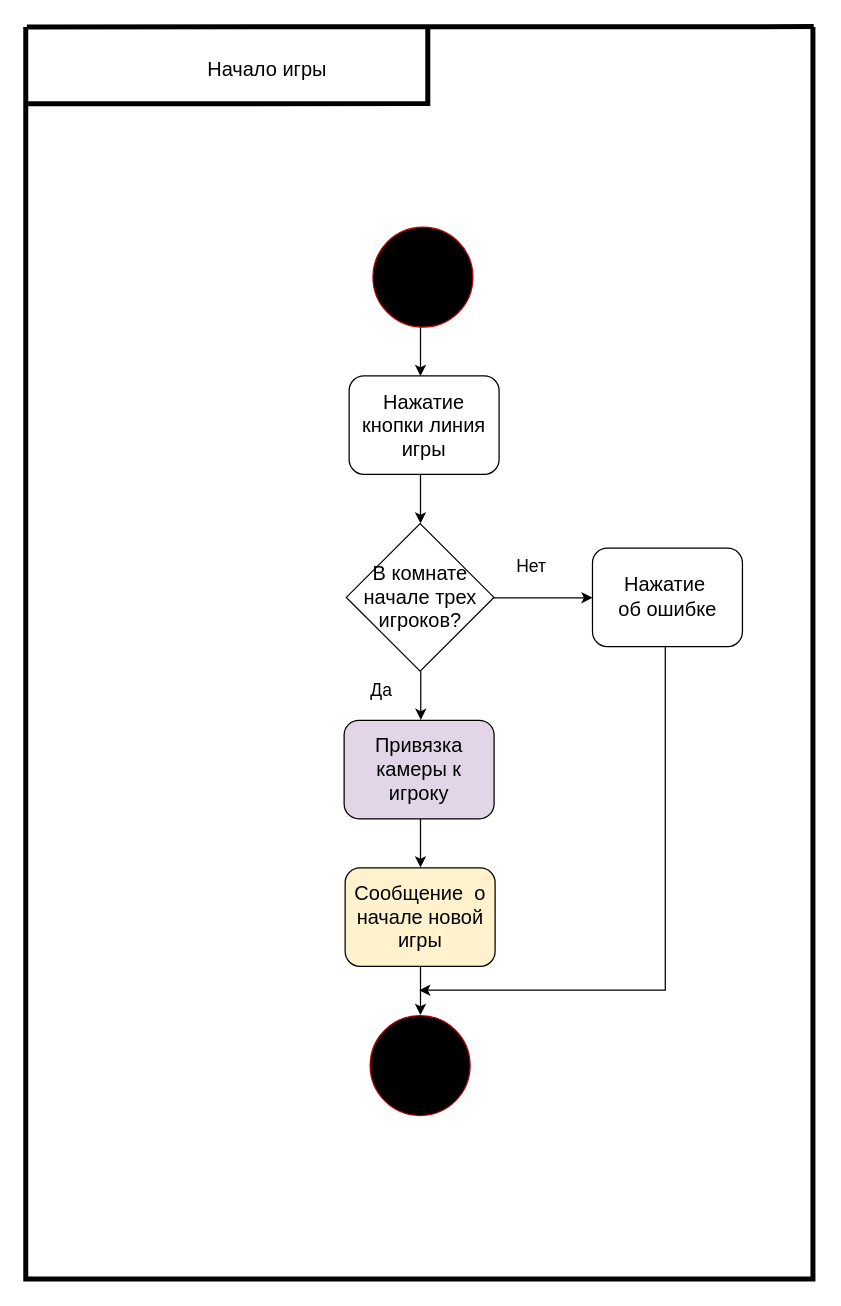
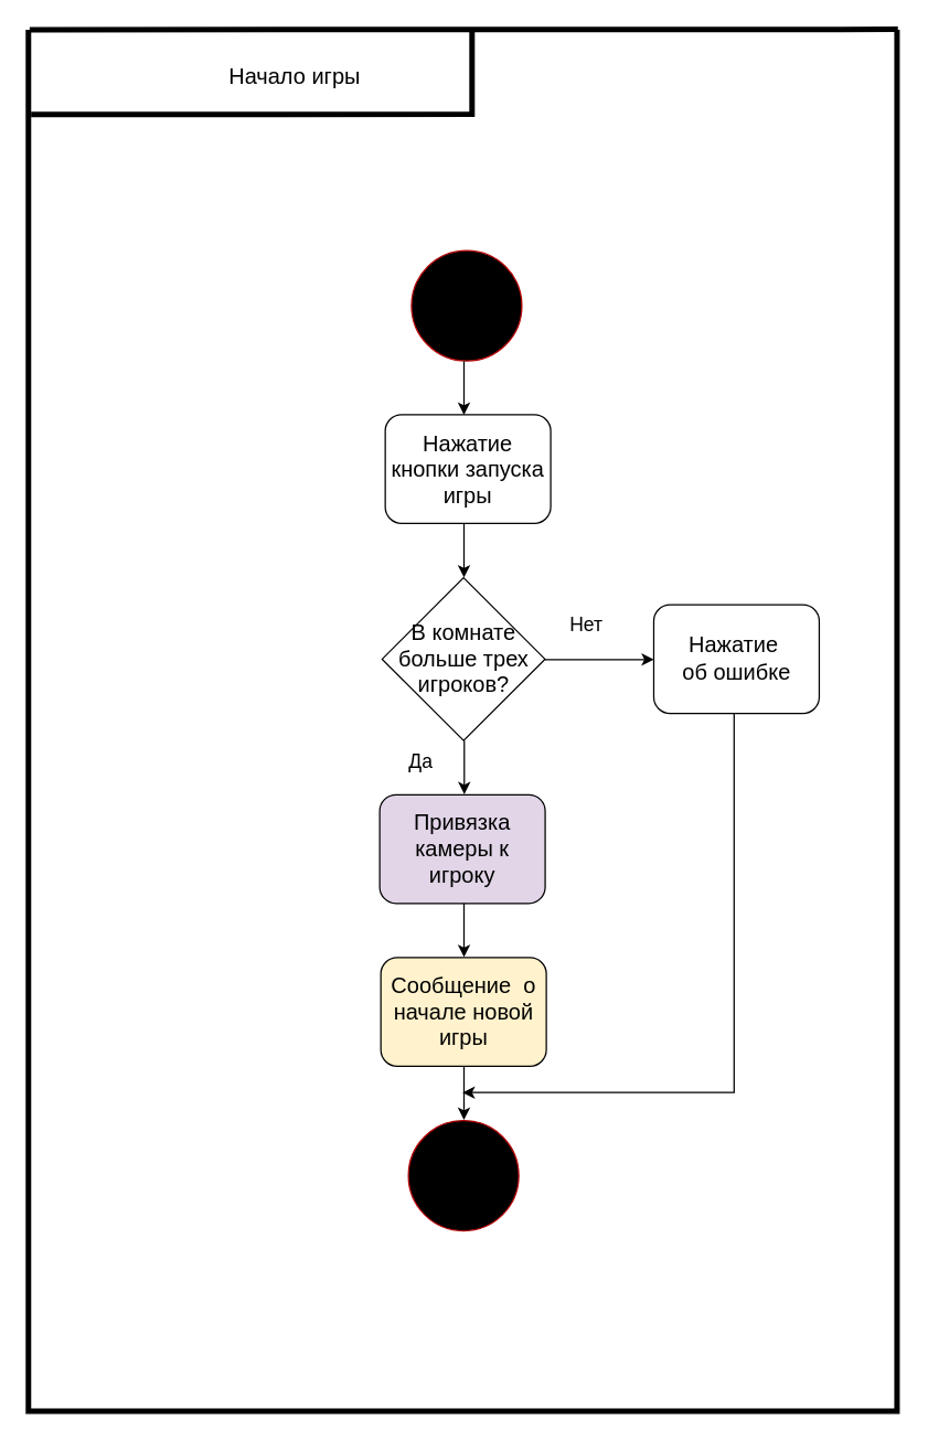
- <mxCell id="4" value="Нажатие кнопки линия игры" style="rounded=1;whiteSpace=wrap;html=1;fontSize=16;" vertex="1" parent="1"><mxGeometry x="278.89" y="300.32" width="120" height="78.74" as="geometry" /></mxCell>
+ <mxCell id="4" value="Нажатие кнопки запуска игры" style="rounded=1;whiteSpace=wrap;html=1;fontSize=16;" vertex="1" parent="1"><mxGeometry x="278.89" y="300.32" width="120" height="78.74" as="geometry" /></mxCell>
- <mxCell id="5" value="В комнате начале трех игроков?" style="rhombus;whiteSpace=wrap;html=1;fontSize=16;" vertex="1" parent="1"><mxGeometry x="276.655" y="418.43" width="118.11" height="118.11" as="geometry" /></mxCell>
+ <mxCell id="5" value="В комнате больше трех игроков?" style="rhombus;whiteSpace=wrap;html=1;fontSize=16;" vertex="1" parent="1"><mxGeometry x="276.655" y="418.43" width="118.11" height="118.11" as="geometry" /></mxCell>
